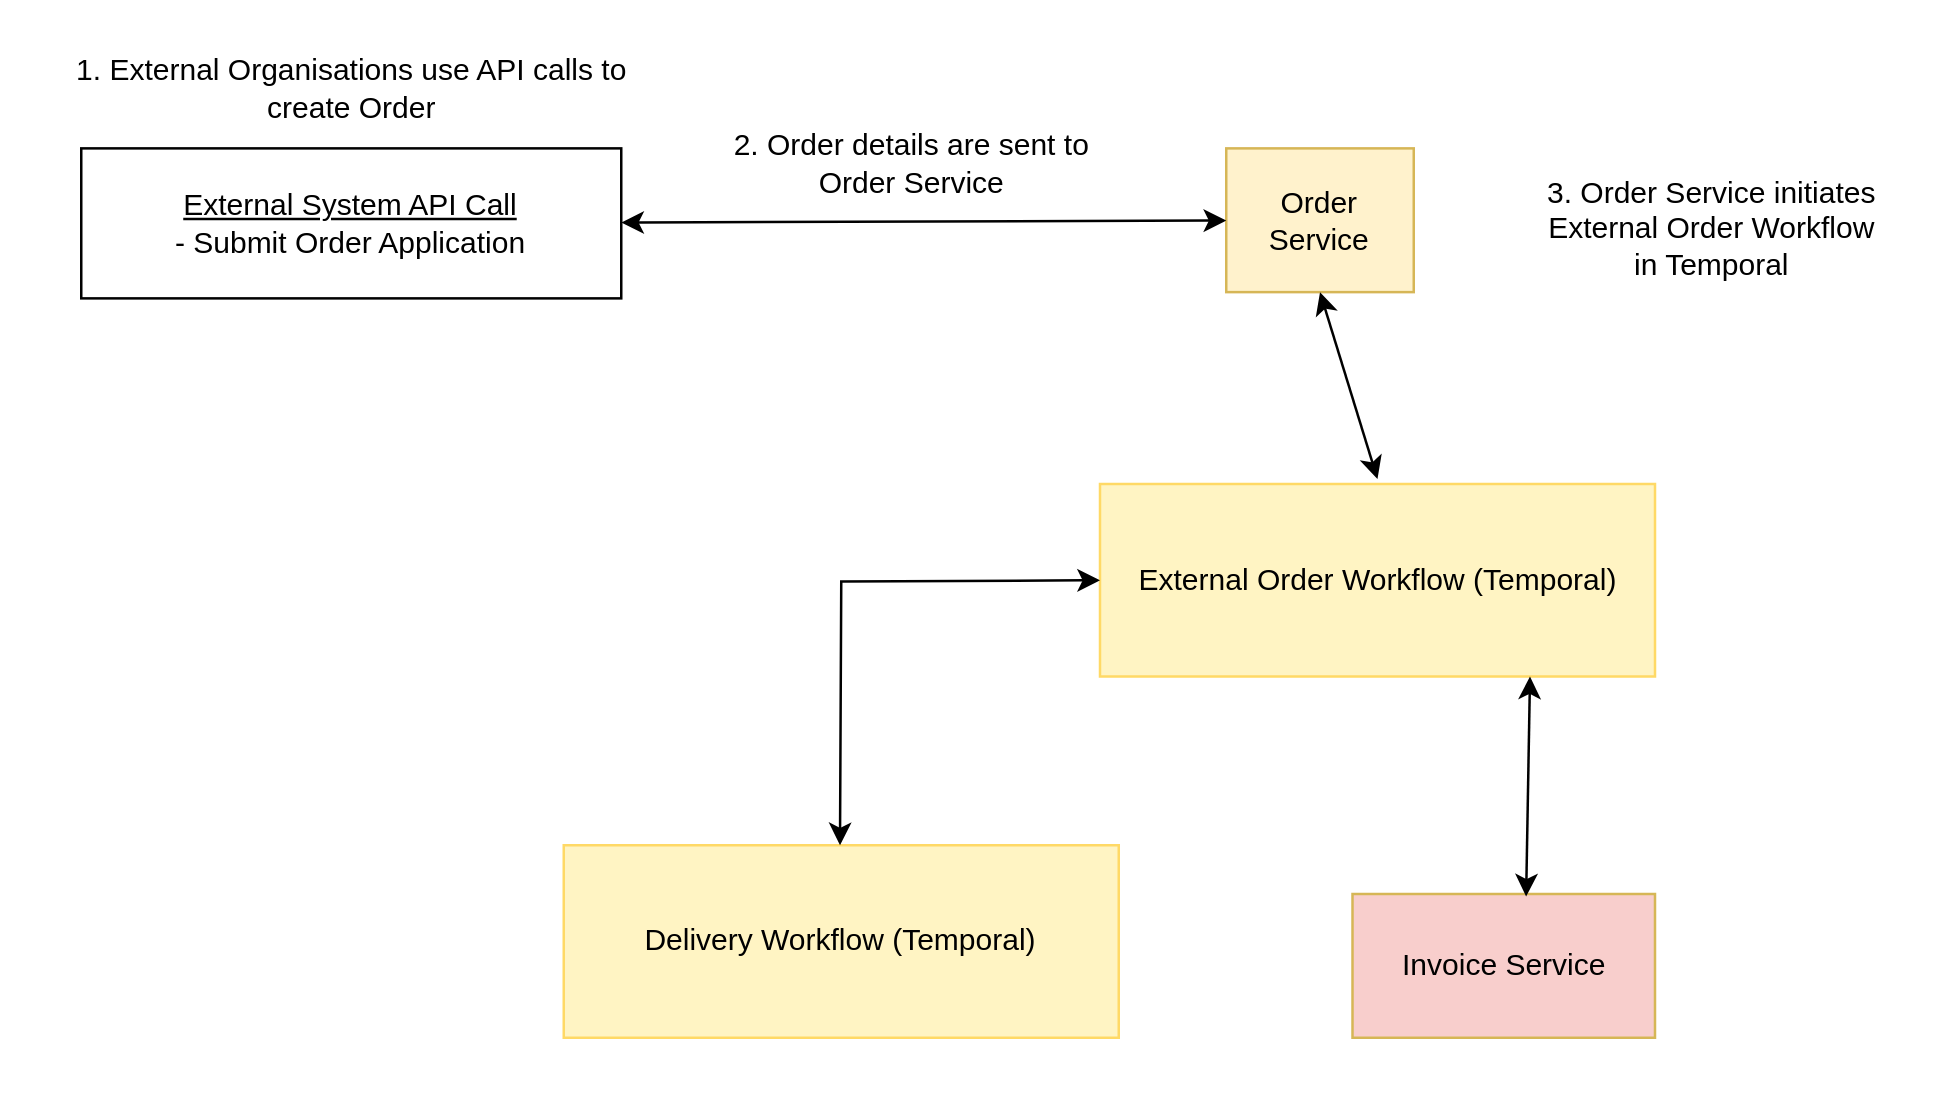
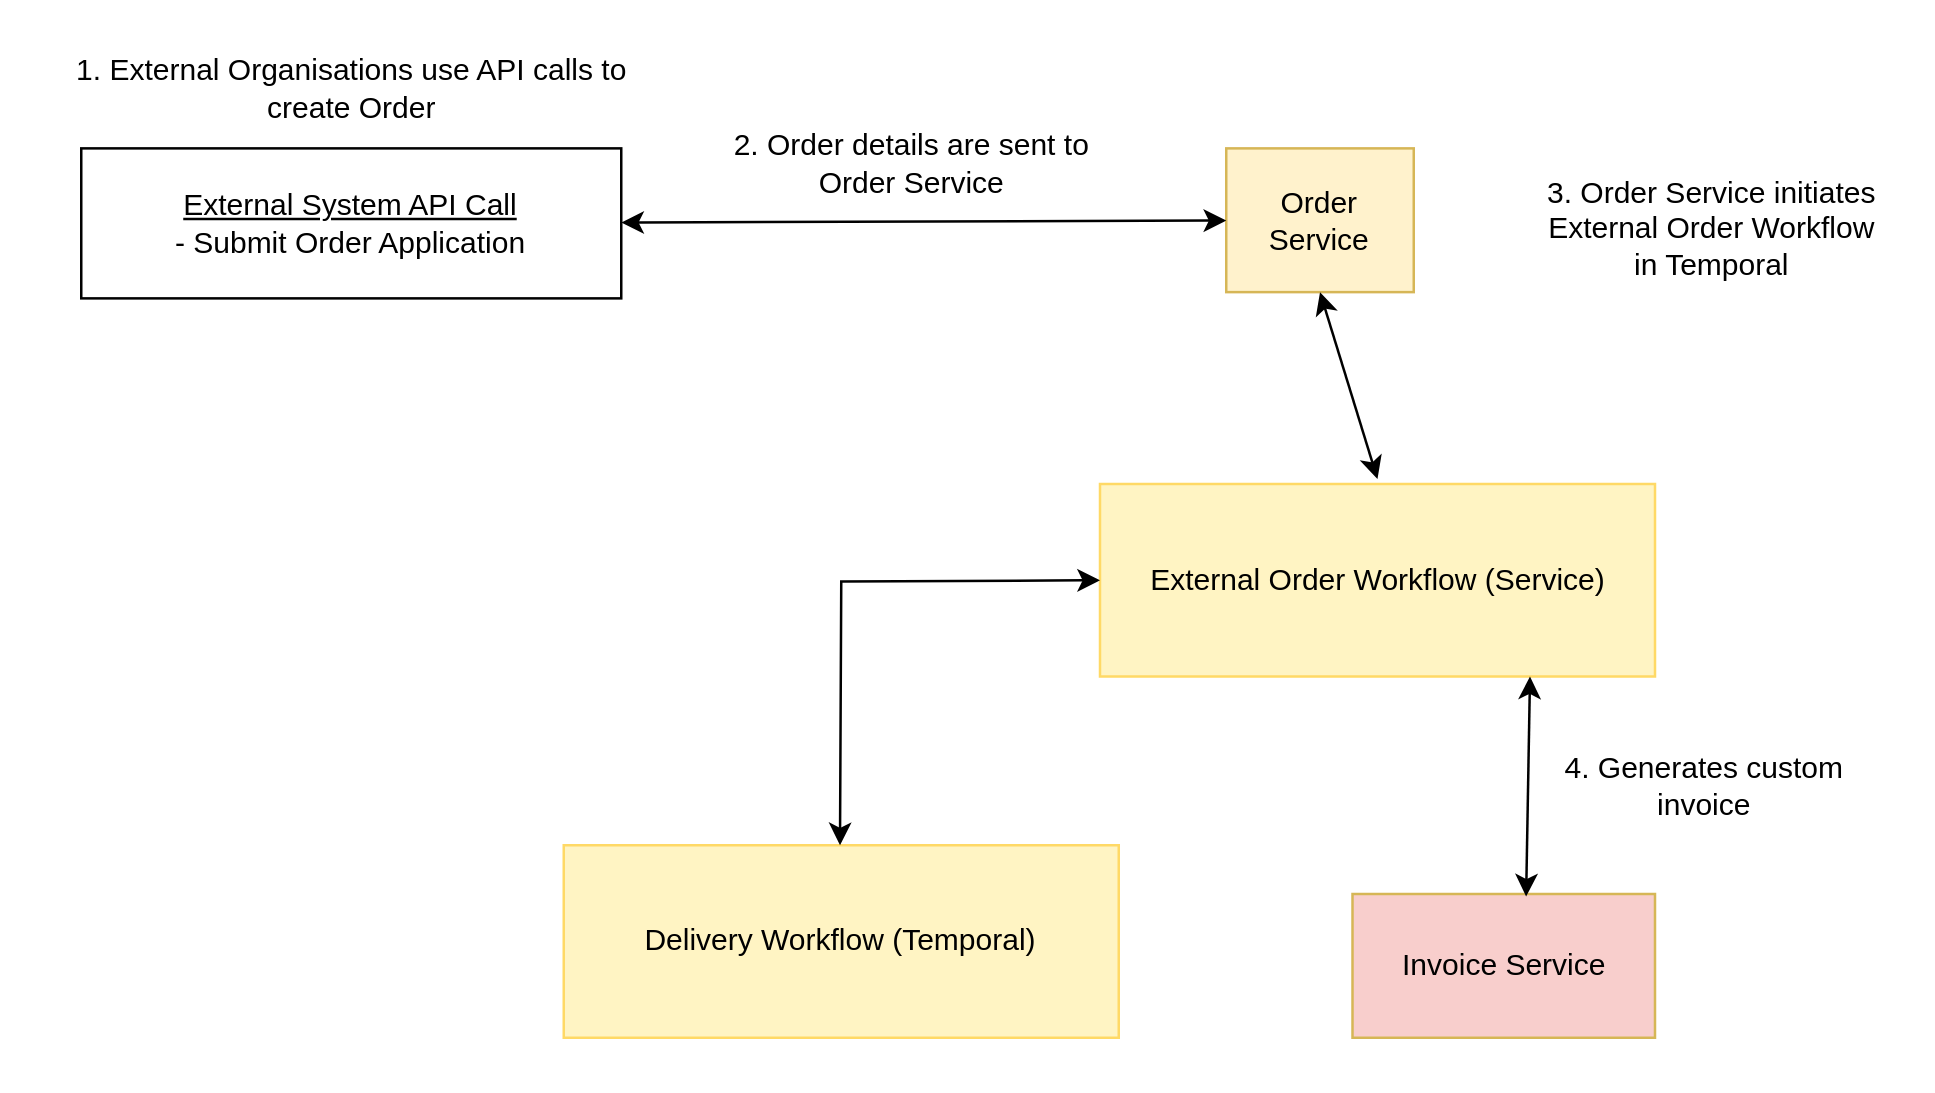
- <mxCell id="9" value="External Order Workflow (Temporal)" style="rounded=0;whiteSpace=wrap;html=1;fillColor=light-dark(#FFF4C3,var(--ge-dark-color, #121212));strokeColor=light-dark(#FFD966,#FFFFFF);" vertex="1" parent="1"><mxGeometry x="439.5" y="193" width="222" height="77" as="geometry" /></mxCell>
+ <mxCell id="9" value="External Order Workflow (Service)" style="rounded=0;whiteSpace=wrap;html=1;fillColor=light-dark(#FFF4C3,var(--ge-dark-color, #121212));strokeColor=light-dark(#FFD966,#FFFFFF);" vertex="1" parent="1"><mxGeometry x="439.5" y="193" width="222" height="77" as="geometry" /></mxCell>
+ <mxCell id="12" value="4. Generates custom invoice" style="text;html=1;align=center;verticalAlign=middle;whiteSpace=wrap;rounded=0;" vertex="1" parent="1"><mxGeometry x="614" y="299" width="135" height="30" as="geometry" /></mxCell>
